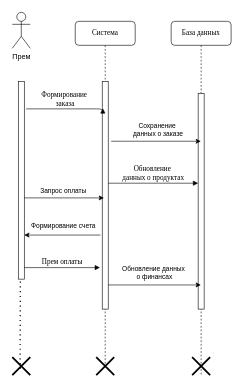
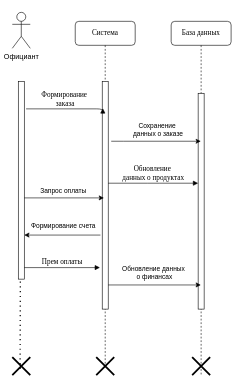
- <mxCell id="9" value="Прем" style="shape=umlActor;verticalLabelPosition=bottom;verticalAlign=top;html=1;outlineConnect=0;" vertex="1" parent="1"><mxGeometry x="20" y="20" width="30" height="60" as="geometry" /></mxCell>
+ <mxCell id="9" value="Официант" style="shape=umlActor;verticalLabelPosition=bottom;verticalAlign=top;html=1;outlineConnect=0;" vertex="1" parent="1"><mxGeometry x="20" y="20" width="30" height="60" as="geometry" /></mxCell>
